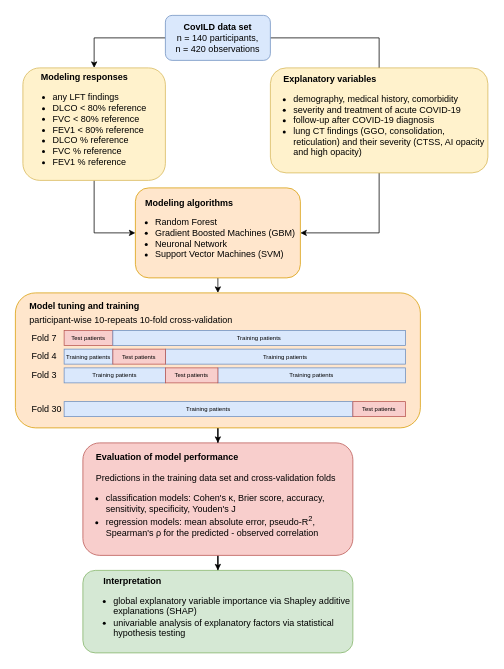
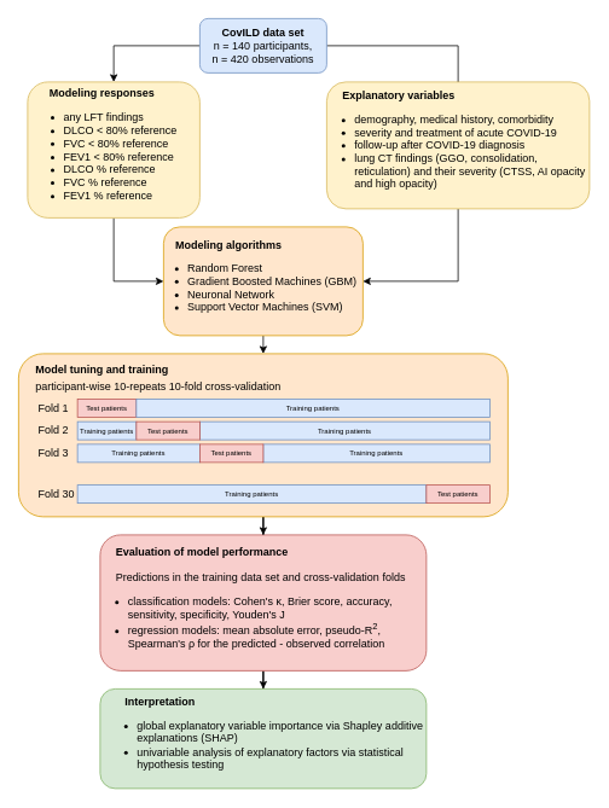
- <mxCell id="24" value="&lt;span style=&quot;font-weight: normal; font-size: 12px;&quot;&gt;Fold 7&lt;/span&gt;" style="text;html=1;strokeColor=none;fillColor=none;align=left;verticalAlign=middle;whiteSpace=wrap;rounded=0;fontStyle=1;fontSize=12;" vertex="1" parent="16"><mxGeometry width="60" height="30" as="geometry" /></mxCell>
+ <mxCell id="24" value="&lt;span style=&quot;font-weight: normal; font-size: 12px;&quot;&gt;Fold 1&lt;/span&gt;" style="text;html=1;strokeColor=none;fillColor=none;align=left;verticalAlign=middle;whiteSpace=wrap;rounded=0;fontStyle=1;fontSize=12;" vertex="1" parent="16"><mxGeometry width="60" height="30" as="geometry" /></mxCell>
- <mxCell id="25" value="&lt;span style=&quot;font-weight: normal;&quot;&gt;Fold 4&lt;/span&gt;" style="text;html=1;strokeColor=none;fillColor=none;align=left;verticalAlign=middle;whiteSpace=wrap;rounded=0;fontStyle=1;fontSize=12;" vertex="1" parent="16"><mxGeometry y="24" width="60" height="30" as="geometry" /></mxCell>
+ <mxCell id="25" value="&lt;span style=&quot;font-weight: normal;&quot;&gt;Fold 2&lt;/span&gt;" style="text;html=1;strokeColor=none;fillColor=none;align=left;verticalAlign=middle;whiteSpace=wrap;rounded=0;fontStyle=1;fontSize=12;" vertex="1" parent="16"><mxGeometry y="24" width="60" height="30" as="geometry" /></mxCell>
